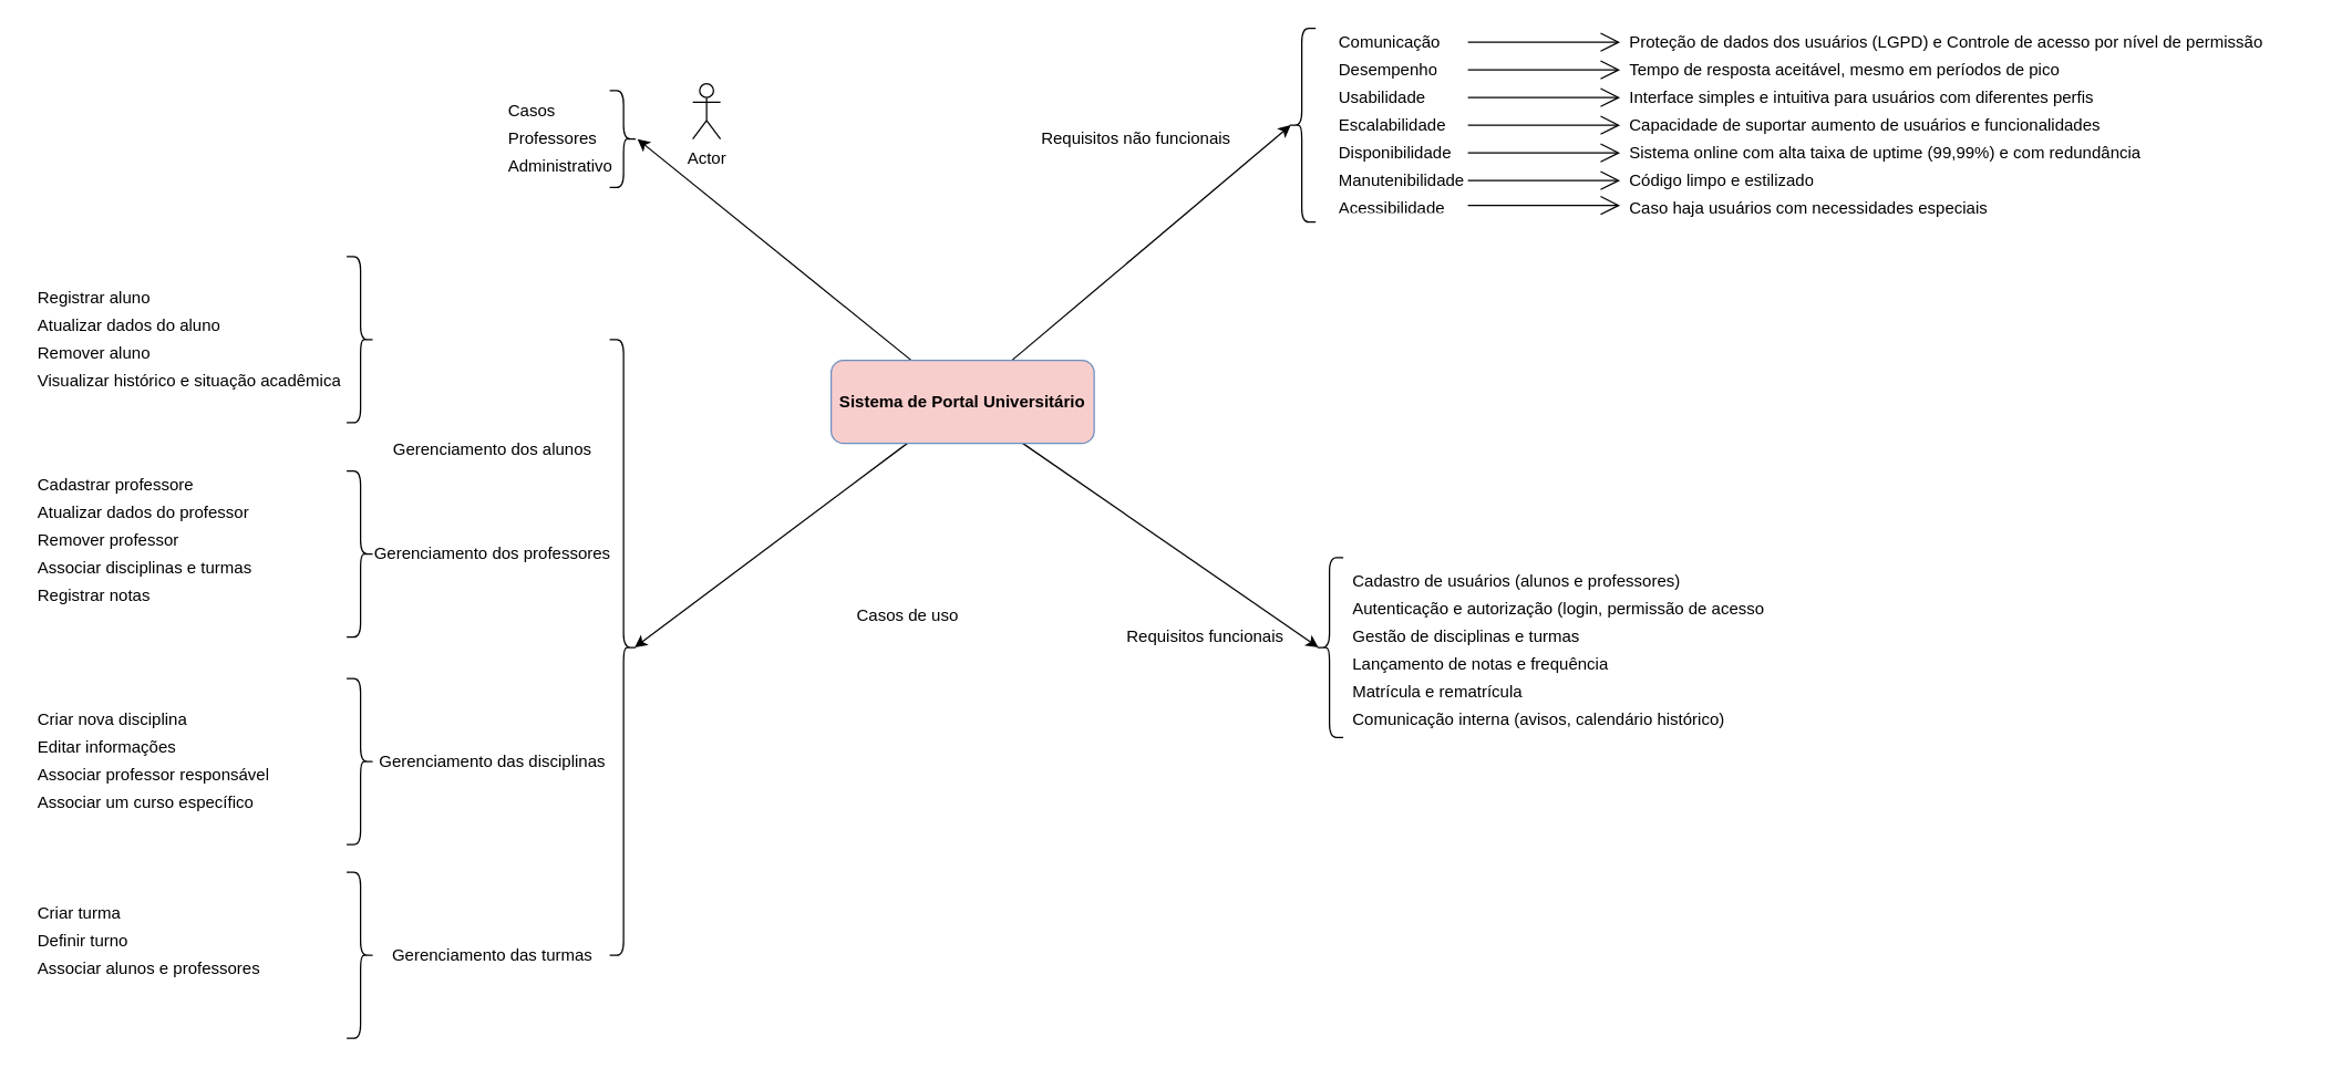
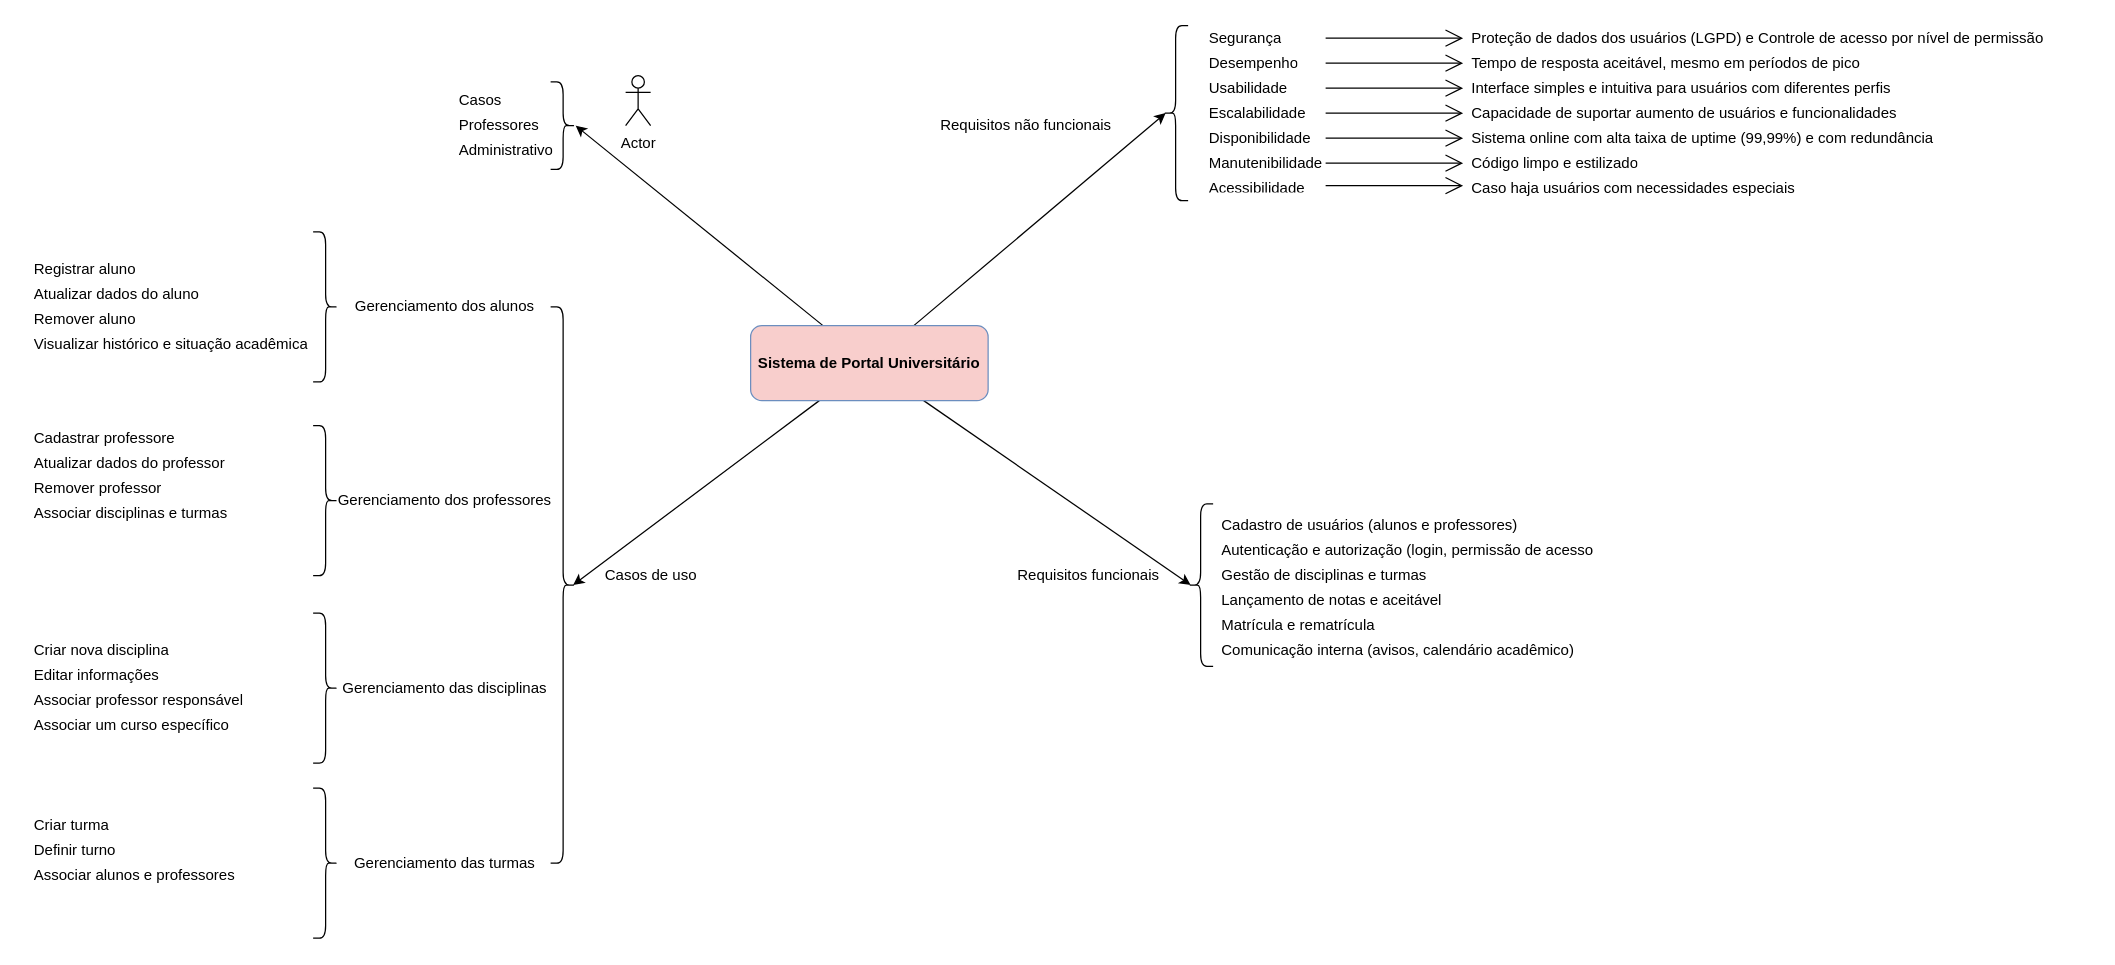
- <mxCell id="98" value="Comunicação" style="shape=partialRectangle;html=1;whiteSpace=wrap;connectable=0;strokeColor=inherit;overflow=hidden;fillColor=none;top=0;left=0;bottom=0;right=0;pointerEvents=1;fontSize=12;align=left;spacingLeft=5;" vertex="1" parent="97"><mxGeometry width="100" height="20" as="geometry"><mxRectangle width="100" height="20" as="alternateBounds" /></mxGeometry></mxCell>
+ <mxCell id="98" value="Segurança" style="shape=partialRectangle;html=1;whiteSpace=wrap;connectable=0;strokeColor=inherit;overflow=hidden;fillColor=none;top=0;left=0;bottom=0;right=0;pointerEvents=1;fontSize=12;align=left;spacingLeft=5;" vertex="1" parent="97"><mxGeometry width="100" height="20" as="geometry"><mxRectangle width="100" height="20" as="alternateBounds" /></mxGeometry></mxCell>
- <mxCell id="22" value="Gerenciamento dos alunos" style="text;strokeColor=none;fillColor=none;html=1;fontSize=12;fontStyle=0;verticalAlign=middle;align=center;" vertex="1" parent="1"><mxGeometry x="280" y="305" width="150" height="40" as="geometry" /></mxCell>
+ <mxCell id="22" value="Gerenciamento dos alunos" style="text;strokeColor=none;fillColor=none;html=1;fontSize=12;fontStyle=0;verticalAlign=middle;align=center;" vertex="1" parent="1"><mxGeometry x="280" y="225" width="150" height="40" as="geometry" /></mxCell>
- <mxCell id="66" value="Registrar notas" style="shape=partialRectangle;html=1;whiteSpace=wrap;connectable=0;strokeColor=inherit;overflow=hidden;fillColor=none;top=0;left=0;bottom=0;right=0;pointerEvents=1;fontSize=12;align=left;spacingLeft=5;" vertex="1" parent="1"><mxGeometry x="20" y="420" width="200" height="20" as="geometry"><mxRectangle width="200" height="20" as="alternateBounds" /></mxGeometry></mxCell>
- <mxCell id="18" value="Casos de uso" style="text;strokeColor=none;fillColor=none;html=1;fontSize=12;fontStyle=0;verticalAlign=middle;align=center;" vertex="1" parent="1"><mxGeometry x="605" y="425" width="100" height="40" as="geometry" /></mxCell>
+ <mxCell id="18" value="Casos de uso" style="text;strokeColor=none;fillColor=none;html=1;fontSize=12;fontStyle=0;verticalAlign=middle;align=center;" vertex="1" parent="1"><mxGeometry x="470" y="440" width="100" height="40" as="geometry" /></mxCell>
- <mxCell id="76" value="Lançamento de notas e frequência" style="shape=partialRectangle;html=1;whiteSpace=wrap;connectable=0;strokeColor=inherit;overflow=hidden;fillColor=none;top=0;left=0;bottom=0;right=0;pointerEvents=1;fontSize=12;align=left;spacingLeft=5;" vertex="1" parent="75"><mxGeometry width="360" height="20" as="geometry"><mxRectangle width="360" height="20" as="alternateBounds" /></mxGeometry></mxCell>
+ <mxCell id="76" value="Lançamento de notas e aceitável" style="shape=partialRectangle;html=1;whiteSpace=wrap;connectable=0;strokeColor=inherit;overflow=hidden;fillColor=none;top=0;left=0;bottom=0;right=0;pointerEvents=1;fontSize=12;align=left;spacingLeft=5;" vertex="1" parent="75"><mxGeometry width="360" height="20" as="geometry"><mxRectangle width="360" height="20" as="alternateBounds" /></mxGeometry></mxCell>
- <mxCell id="81" value="Comunicação interna (avisos, calendário histórico)" style="shape=partialRectangle;html=1;whiteSpace=wrap;connectable=0;strokeColor=inherit;overflow=hidden;fillColor=none;top=0;left=0;bottom=0;right=0;pointerEvents=1;fontSize=12;align=left;spacingLeft=5;" vertex="1" parent="80"><mxGeometry width="360" height="20" as="geometry"><mxRectangle width="360" height="20" as="alternateBounds" /></mxGeometry></mxCell>
+ <mxCell id="81" value="Comunicação interna (avisos, calendário acadêmico)" style="shape=partialRectangle;html=1;whiteSpace=wrap;connectable=0;strokeColor=inherit;overflow=hidden;fillColor=none;top=0;left=0;bottom=0;right=0;pointerEvents=1;fontSize=12;align=left;spacingLeft=5;" vertex="1" parent="80"><mxGeometry width="360" height="20" as="geometry"><mxRectangle width="360" height="20" as="alternateBounds" /></mxGeometry></mxCell>
